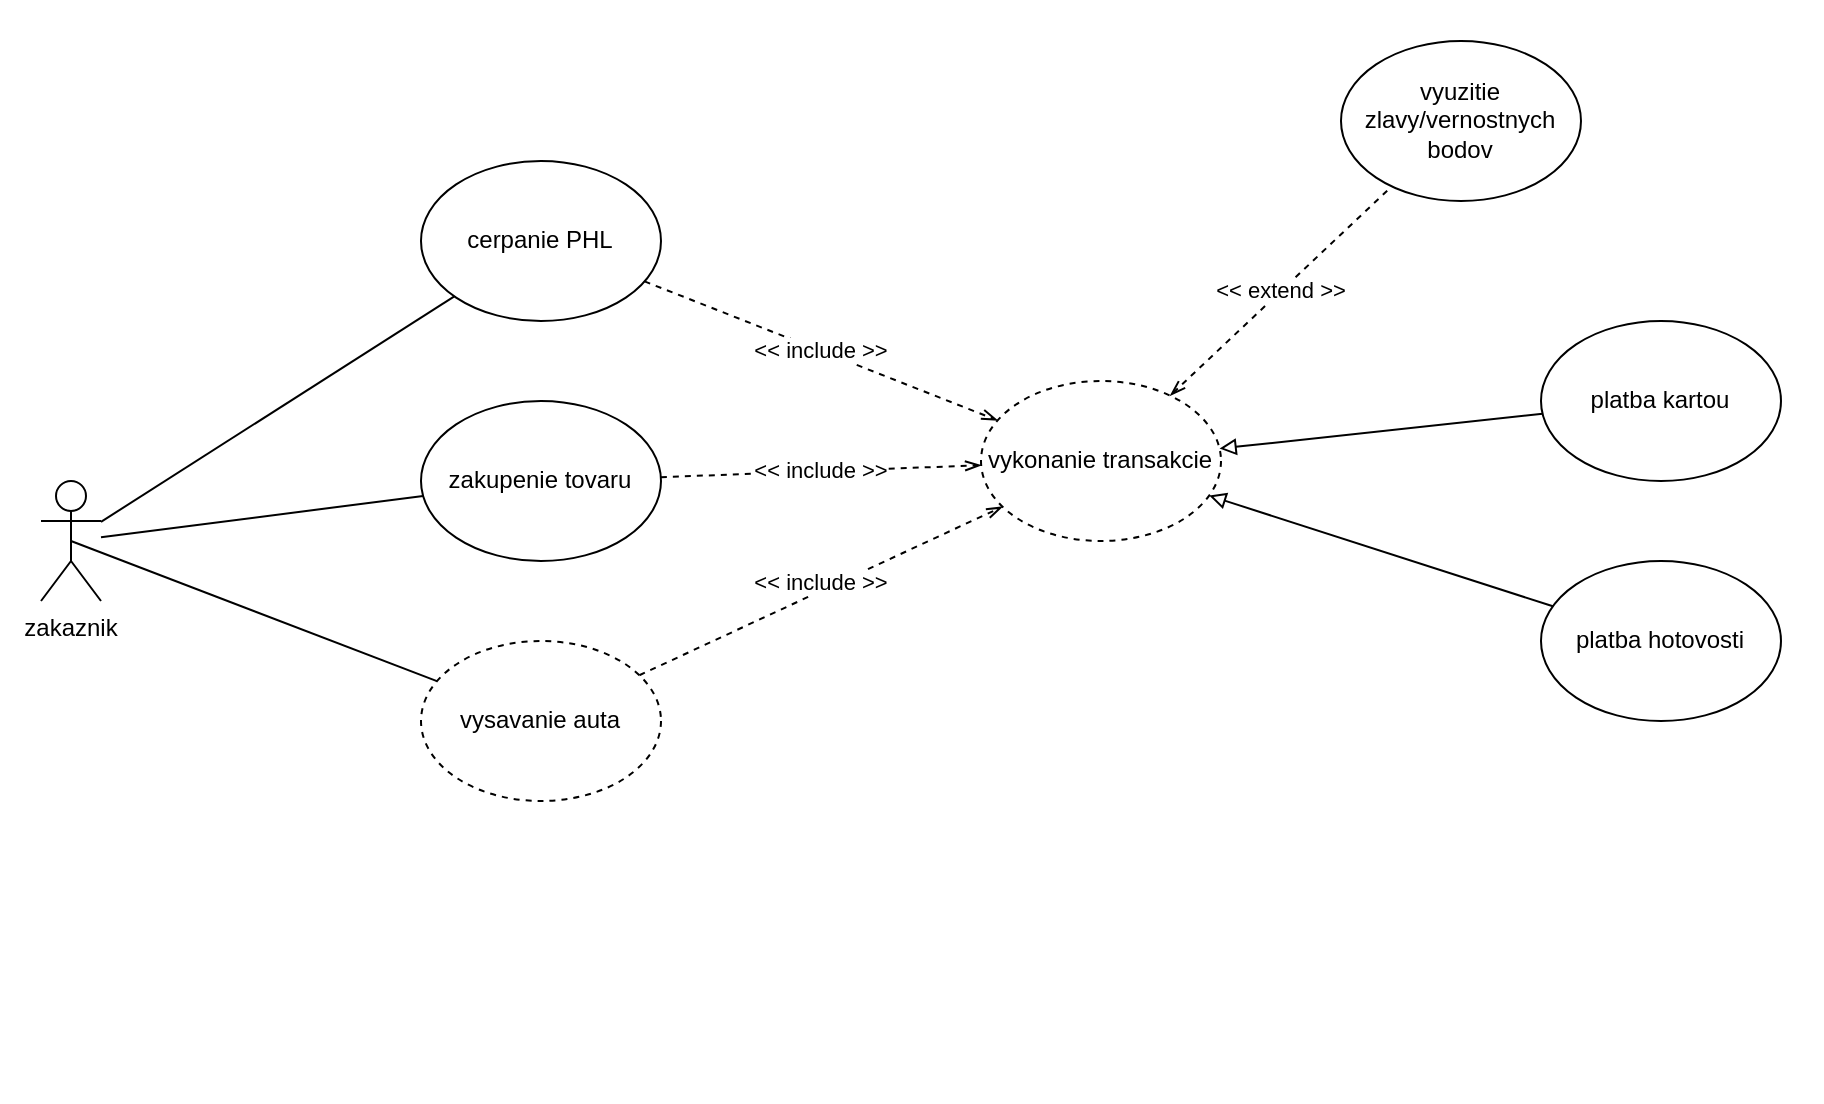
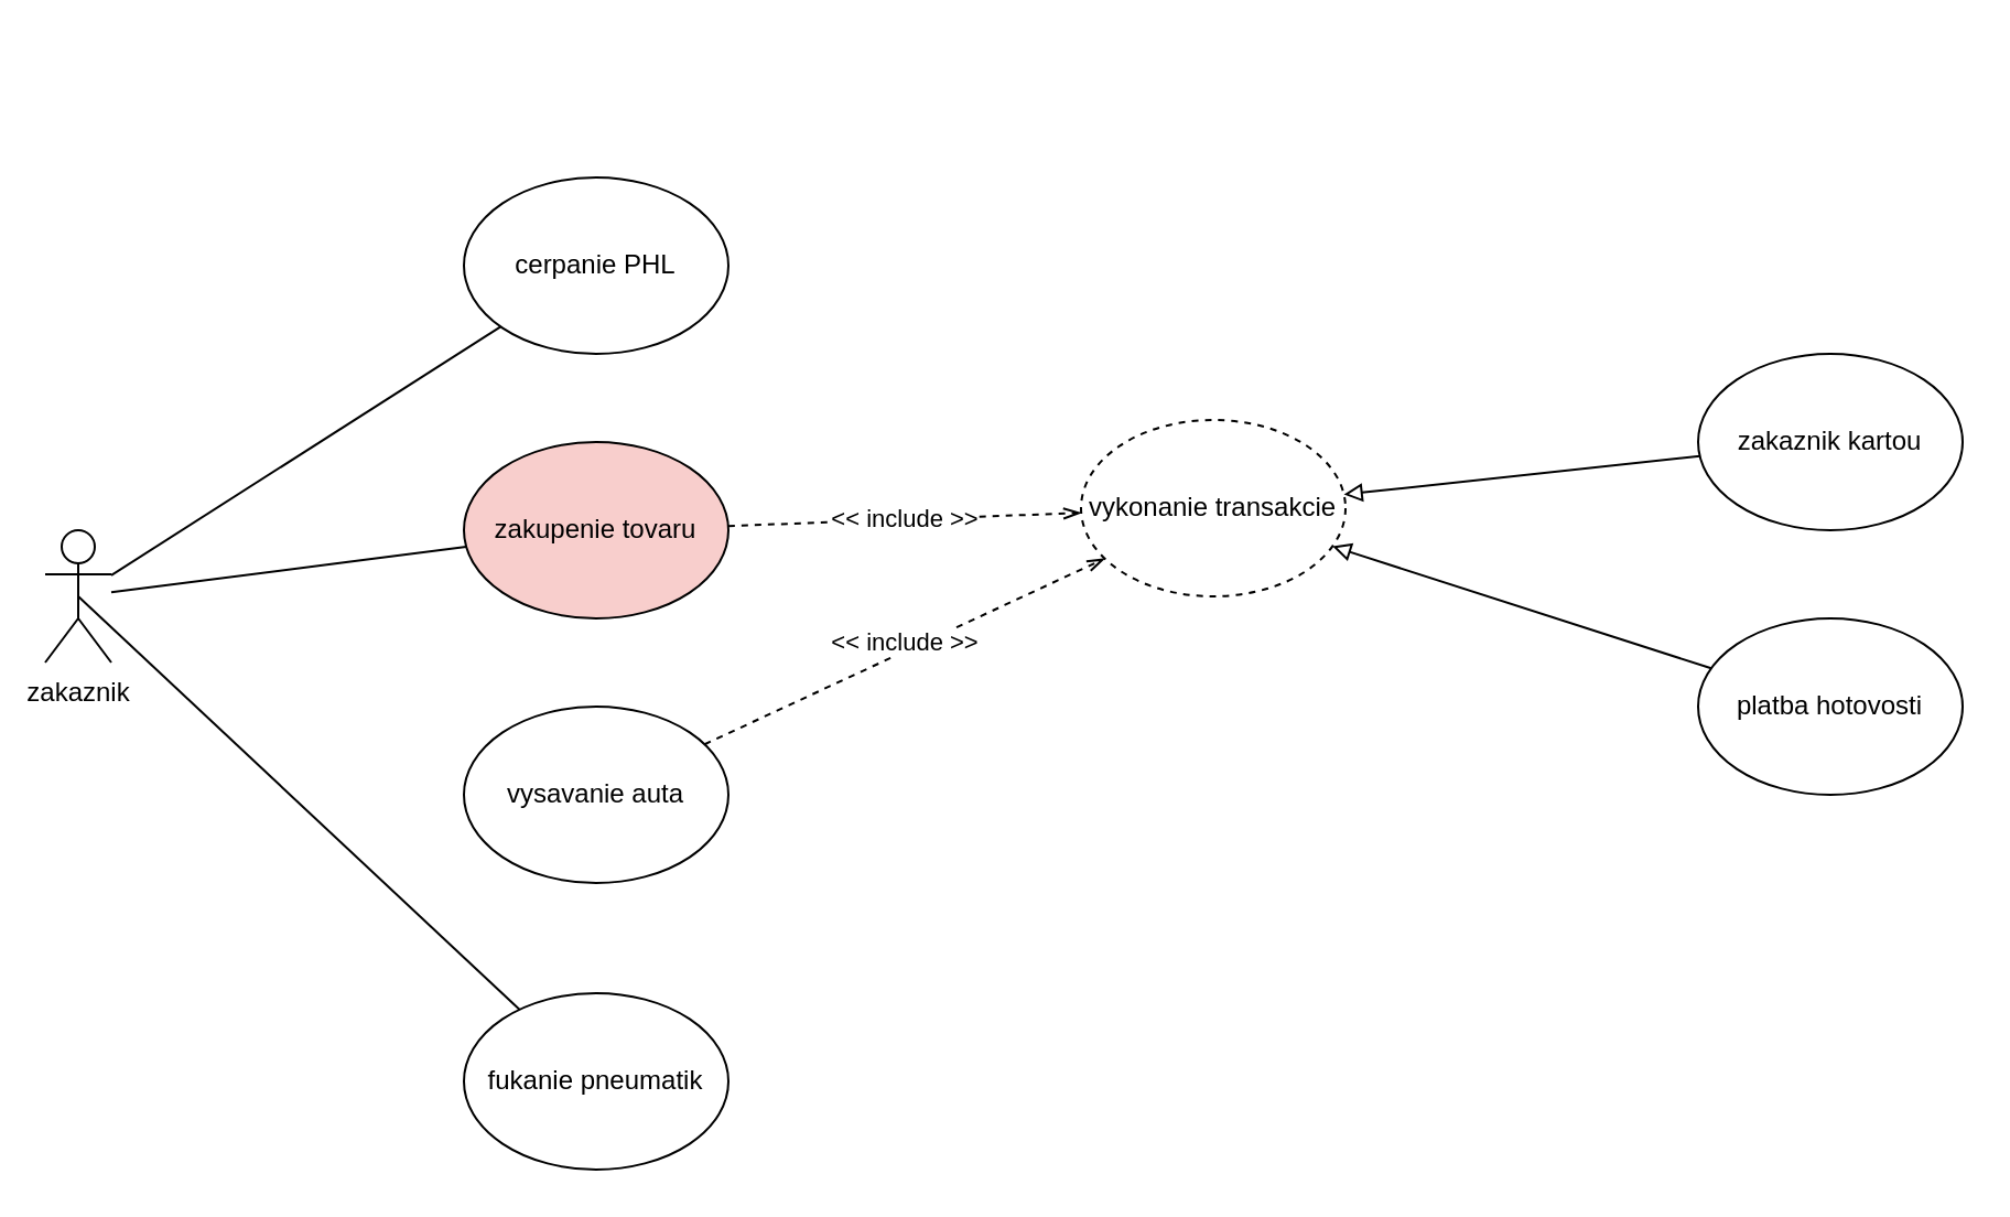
- <mxCell id="15" value="vyuzitie zlavy/vernostnych bodov" style="ellipse;whiteSpace=wrap;html=1;" vertex="1" parent="1"><mxGeometry x="670" y="20" width="120" height="80" as="geometry" /></mxCell>
- <mxCell id="16" value="&amp;lt;&amp;lt; extend &amp;gt;&amp;gt;" style="endArrow=none;dashed=1;html=1;rounded=0;endFill=0;startArrow=openThin;startFill=0;" edge="1" parent="1" source="7" target="15"><mxGeometry width="50" height="50" relative="1" as="geometry"><mxPoint x="560" y="160" as="sourcePoint" /><mxPoint x="610" y="110" as="targetPoint" /></mxGeometry></mxCell>
- <mxCell id="12" value="&amp;lt;&amp;lt; include &amp;gt;&amp;gt;" style="endArrow=openThin;html=1;rounded=0;dashed=1;endFill=0;" edge="1" parent="1" source="3" target="7"><mxGeometry width="50" height="50" relative="1" as="geometry"><mxPoint x="280" y="160" as="sourcePoint" /><mxPoint x="470" y="180" as="targetPoint" /></mxGeometry></mxCell>
- <mxCell id="17" value="platba kartou" style="ellipse;whiteSpace=wrap;html=1;" vertex="1" parent="1"><mxGeometry x="770" y="160" width="120" height="80" as="geometry" /></mxCell>
+ <mxCell id="17" value="zakaznik kartou" style="ellipse;whiteSpace=wrap;html=1;" vertex="1" parent="1"><mxGeometry x="770" y="160" width="120" height="80" as="geometry" /></mxCell>
- <mxCell id="4" value="zakupenie tovaru" style="ellipse;whiteSpace=wrap;html=1;" vertex="1" parent="1"><mxGeometry x="210" y="200" width="120" height="80" as="geometry" /></mxCell>
+ <mxCell id="4" value="zakupenie tovaru" style="ellipse;whiteSpace=wrap;html=1;fillColor=#f8cecc;" vertex="1" parent="1"><mxGeometry x="210" y="200" width="120" height="80" as="geometry" /></mxCell>
- <mxCell id="10" value="" style="endArrow=none;html=1;rounded=0;exitX=0.5;exitY=0.5;exitDx=0;exitDy=0;exitPerimeter=0;" edge="1" parent="1" source="2" target="5"><mxGeometry width="50" height="50" relative="1" as="geometry"><mxPoint x="300" y="340" as="sourcePoint" /><mxPoint x="350" y="290" as="targetPoint" /></mxGeometry></mxCell>
- <mxCell id="5" value="vysavanie auta" style="ellipse;whiteSpace=wrap;html=1;dashed=1;" vertex="1" parent="1"><mxGeometry x="210" y="320" width="120" height="80" as="geometry" /></mxCell>
+ <mxCell id="5" value="vysavanie auta" style="ellipse;whiteSpace=wrap;html=1;" vertex="1" parent="1"><mxGeometry x="210" y="320" width="120" height="80" as="geometry" /></mxCell>
+ <mxCell id="11" value="" style="endArrow=none;html=1;rounded=0;exitX=0.5;exitY=0.5;exitDx=0;exitDy=0;exitPerimeter=0;" edge="1" parent="1" source="2" target="6"><mxGeometry width="50" height="50" relative="1" as="geometry"><mxPoint x="300" y="340" as="sourcePoint" /><mxPoint x="350" y="290" as="targetPoint" /></mxGeometry></mxCell>
+ <mxCell id="6" value="fukanie pneumatik" style="ellipse;whiteSpace=wrap;html=1;" vertex="1" parent="1"><mxGeometry x="210" y="450" width="120" height="80" as="geometry" /></mxCell>
